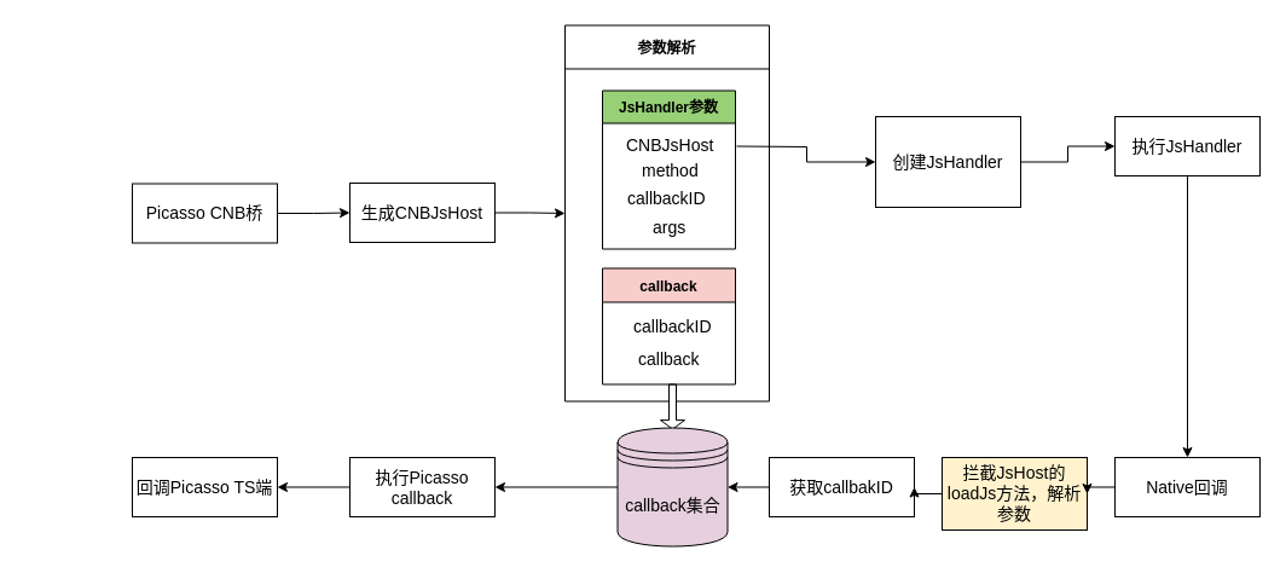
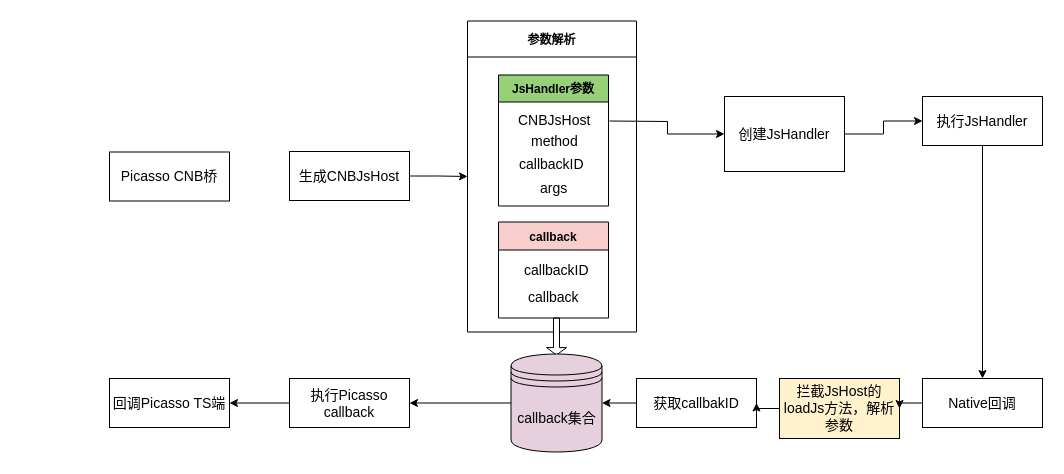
- <mxCell id="3" style="edgeStyle=orthogonalEdgeStyle;rounded=0;orthogonalLoop=1;jettySize=auto;html=1;exitX=1;exitY=0.5;exitDx=0;exitDy=0;entryX=0;entryY=0.5;entryDx=0;entryDy=0;" edge="1" parent="2" source="4" target="5"><mxGeometry relative="1" as="geometry" /></mxCell>
